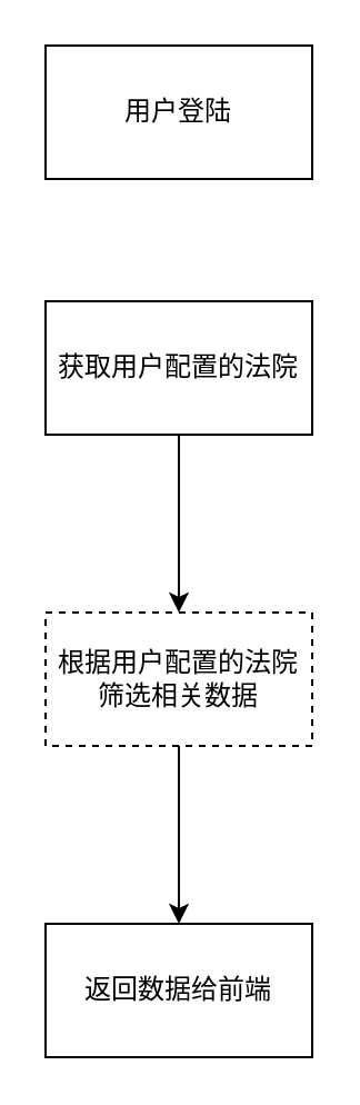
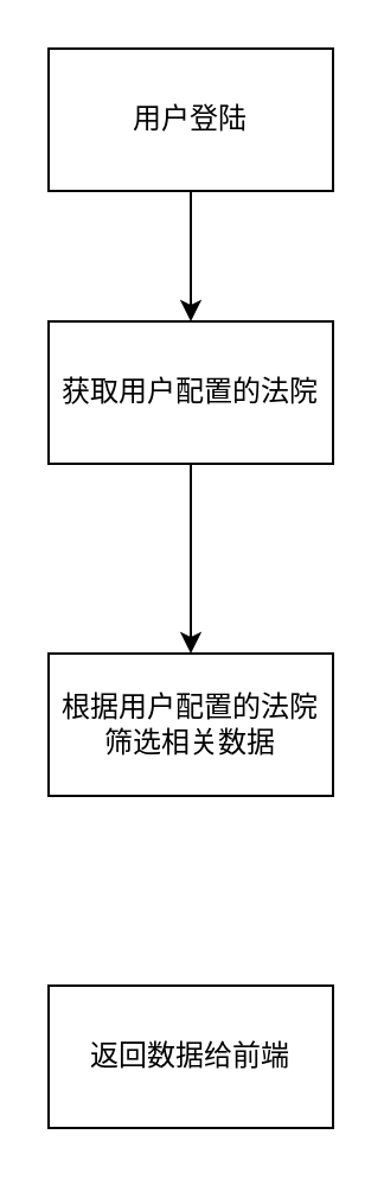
+ <mxCell id="2" value="" style="edgeStyle=orthogonalEdgeStyle;rounded=0;orthogonalLoop=1;jettySize=auto;html=1;" edge="1" parent="1" source="3" target="5"><mxGeometry relative="1" as="geometry" /></mxCell>
- <mxCell id="7" value="根据用户配置的法院筛选相关数据" style="whiteSpace=wrap;html=1;rounded=0;dashed=1;" vertex="1" parent="1"><mxGeometry x="20" y="275" width="120" height="60" as="geometry" /></mxCell>
+ <mxCell id="7" value="根据用户配置的法院筛选相关数据" style="whiteSpace=wrap;html=1;rounded=0;" vertex="1" parent="1"><mxGeometry x="20" y="275" width="120" height="60" as="geometry" /></mxCell>
- <mxCell id="6" value="" style="edgeStyle=orthogonalEdgeStyle;rounded=0;orthogonalLoop=1;jettySize=auto;html=1;" edge="1" parent="1" source="7" target="8"><mxGeometry relative="1" as="geometry" /></mxCell>
